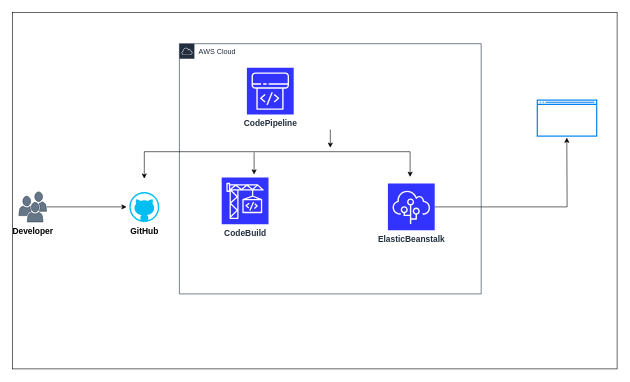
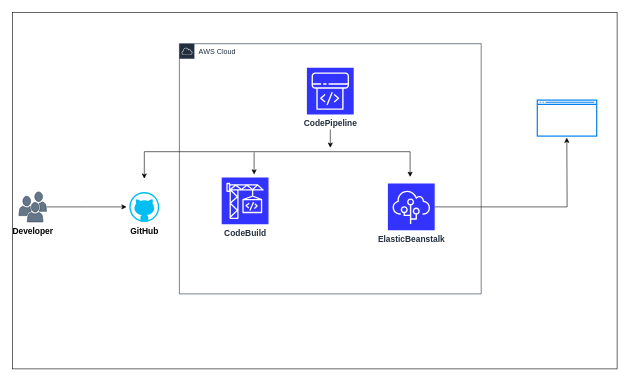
- <mxCell id="11" value="&lt;b&gt;&lt;font style=&quot;font-size: 14px;&quot;&gt;CodePipeline&lt;/font&gt;&lt;/b&gt;" style="sketch=0;points=[[0,0,0],[0.25,0,0],[0.5,0,0],[0.75,0,0],[1,0,0],[0,1,0],[0.25,1,0],[0.5,1,0],[0.75,1,0],[1,1,0],[0,0.25,0],[0,0.5,0],[0,0.75,0],[1,0.25,0],[1,0.5,0],[1,0.75,0]];outlineConnect=0;fontColor=#232F3E;fillColor=#3333FF;strokeColor=#ffffff;dashed=0;verticalLabelPosition=bottom;verticalAlign=top;align=center;html=1;fontSize=12;fontStyle=0;aspect=fixed;shape=mxgraph.aws4.resourceIcon;resIcon=mxgraph.aws4.codepipeline;" vertex="1" parent="1"><mxGeometry x="411" y="112" width="78" height="78" as="geometry" /></mxCell>
+ <mxCell id="11" value="&lt;b&gt;&lt;font style=&quot;font-size: 14px;&quot;&gt;CodePipeline&lt;/font&gt;&lt;/b&gt;" style="sketch=0;points=[[0,0,0],[0.25,0,0],[0.5,0,0],[0.75,0,0],[1,0,0],[0,1,0],[0.25,1,0],[0.5,1,0],[0.75,1,0],[1,1,0],[0,0.25,0],[0,0.5,0],[0,0.75,0],[1,0.25,0],[1,0.5,0],[1,0.75,0]];outlineConnect=0;fontColor=#232F3E;fillColor=#3333FF;strokeColor=#ffffff;dashed=0;verticalLabelPosition=bottom;verticalAlign=top;align=center;html=1;fontSize=12;fontStyle=0;aspect=fixed;shape=mxgraph.aws4.resourceIcon;resIcon=mxgraph.aws4.codepipeline;" vertex="1" parent="1"><mxGeometry x="511" y="112" width="78" height="78" as="geometry" /></mxCell>
